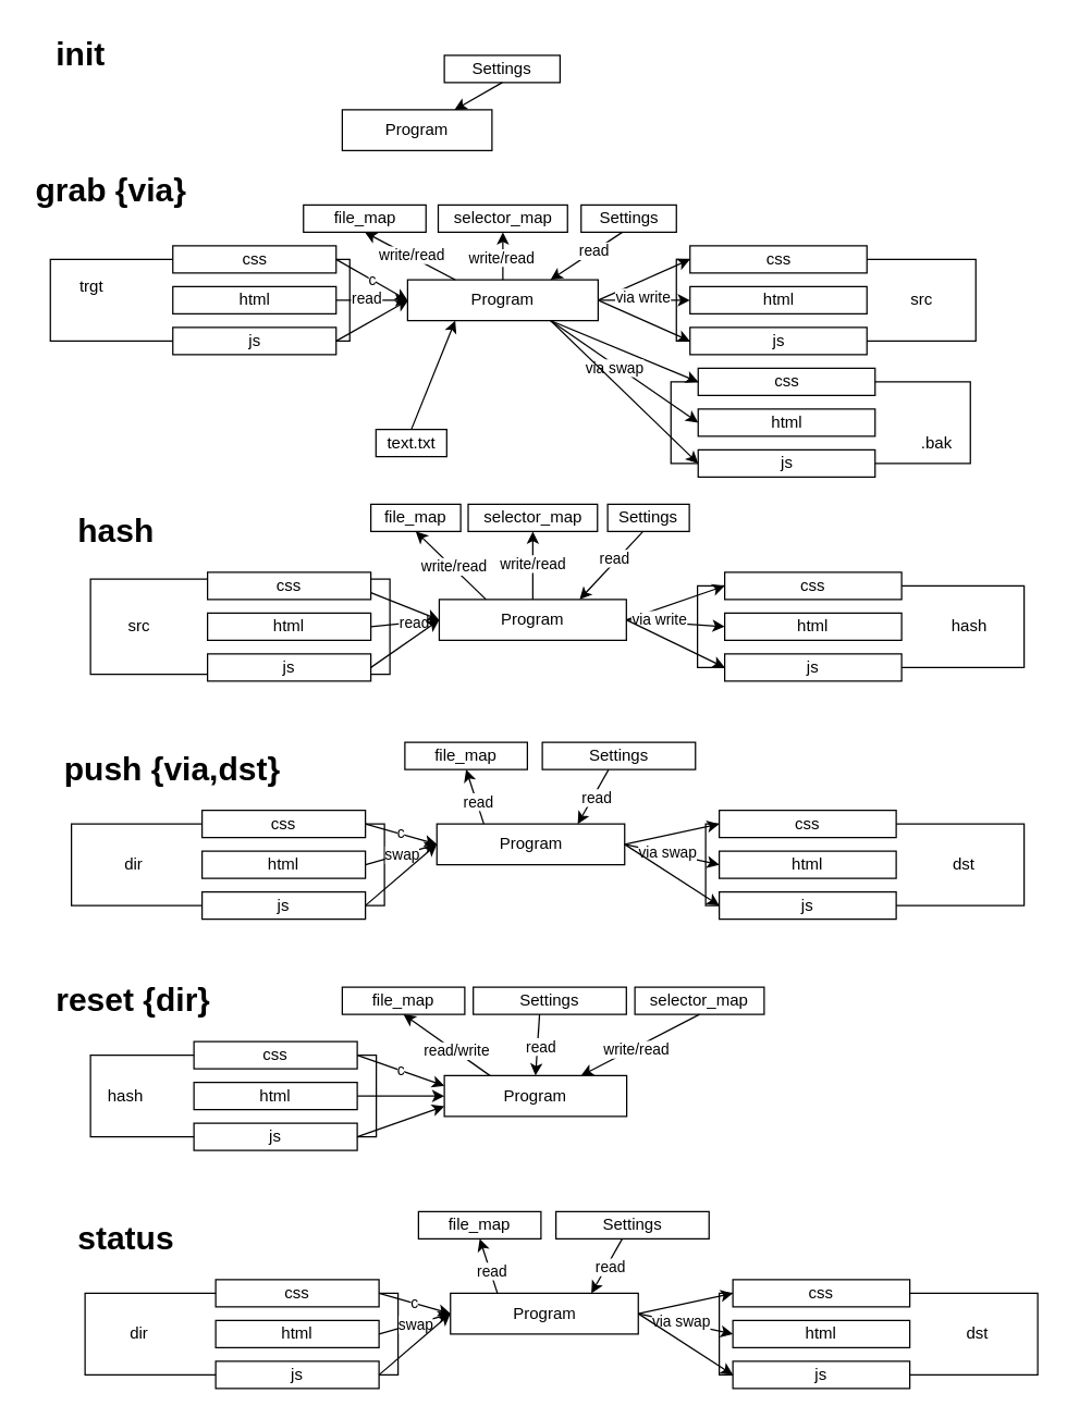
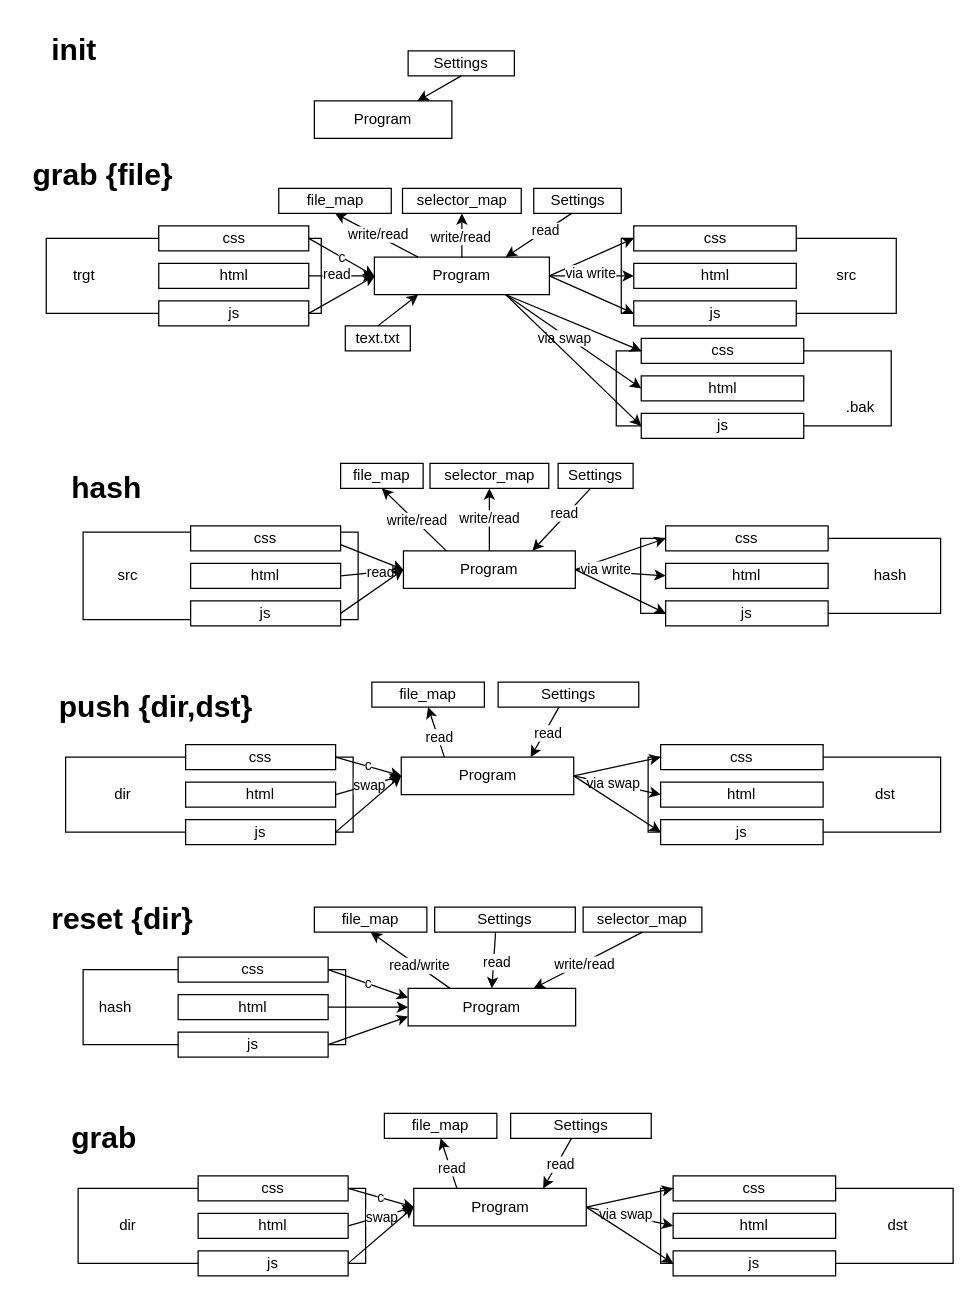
- <mxCell id="24" value="&lt;h1&gt;grab {via}&lt;/h1&gt;&lt;p&gt;&lt;br&gt;&lt;/p&gt;" style="text;html=1;strokeColor=none;fillColor=none;spacing=5;spacingTop=-20;whiteSpace=wrap;overflow=hidden;rounded=0;" parent="1" vertex="1"><mxGeometry x="20.5" y="120" width="130" height="50" as="geometry" /></mxCell>
+ <mxCell id="24" value="&lt;h1&gt;grab {file}&lt;/h1&gt;&lt;p&gt;&lt;br&gt;&lt;/p&gt;" style="text;html=1;strokeColor=none;fillColor=none;spacing=5;spacingTop=-20;whiteSpace=wrap;overflow=hidden;rounded=0;" parent="1" vertex="1"><mxGeometry x="20.5" y="120" width="130" height="50" as="geometry" /></mxCell>
- <mxCell id="62" value="trgt" style="text;html=1;strokeColor=none;fillColor=none;align=center;verticalAlign=middle;whiteSpace=wrap;rounded=0;" parent="1" vertex="1"><mxGeometry x="46.5" y="200" width="40" height="20" as="geometry" /></mxCell>
+ <mxCell id="62" value="trgt" style="text;html=1;strokeColor=none;fillColor=none;align=center;verticalAlign=middle;whiteSpace=wrap;rounded=0;" parent="1" vertex="1"><mxGeometry x="46.5" y="210" width="40" height="20" as="geometry" /></mxCell>
- <mxCell id="10" value="text.txt" style="rounded=0;whiteSpace=wrap;html=1;" parent="1" vertex="1"><mxGeometry x="275.75" y="315" width="52" height="20" as="geometry" /></mxCell>
+ <mxCell id="10" value="text.txt" style="rounded=0;whiteSpace=wrap;html=1;" parent="1" vertex="1"><mxGeometry x="275.75" y="260" width="52" height="20" as="geometry" /></mxCell>
- <mxCell id="67" value="&lt;h1&gt;push {via,dst}&lt;/h1&gt;" style="text;html=1;strokeColor=none;fillColor=none;spacing=5;spacingTop=-20;whiteSpace=wrap;overflow=hidden;rounded=0;" parent="1" vertex="1"><mxGeometry x="42" y="545" width="190" height="120" as="geometry" /></mxCell>
+ <mxCell id="67" value="&lt;h1&gt;push {dir,dst}&lt;/h1&gt;" style="text;html=1;strokeColor=none;fillColor=none;spacing=5;spacingTop=-20;whiteSpace=wrap;overflow=hidden;rounded=0;" parent="1" vertex="1"><mxGeometry x="42" y="545" width="190" height="120" as="geometry" /></mxCell>
- <mxCell id="122" value="&lt;h1&gt;status&amp;nbsp;&lt;/h1&gt;" style="text;html=1;strokeColor=none;fillColor=none;spacing=5;spacingTop=-20;whiteSpace=wrap;overflow=hidden;rounded=0;" vertex="1" parent="1"><mxGeometry x="51.5" y="890" width="190" height="120" as="geometry" /></mxCell>
+ <mxCell id="122" value="&lt;h1&gt;grab&amp;nbsp;&lt;/h1&gt;" style="text;html=1;strokeColor=none;fillColor=none;spacing=5;spacingTop=-20;whiteSpace=wrap;overflow=hidden;rounded=0;" vertex="1" parent="1"><mxGeometry x="51.5" y="890" width="190" height="120" as="geometry" /></mxCell>
